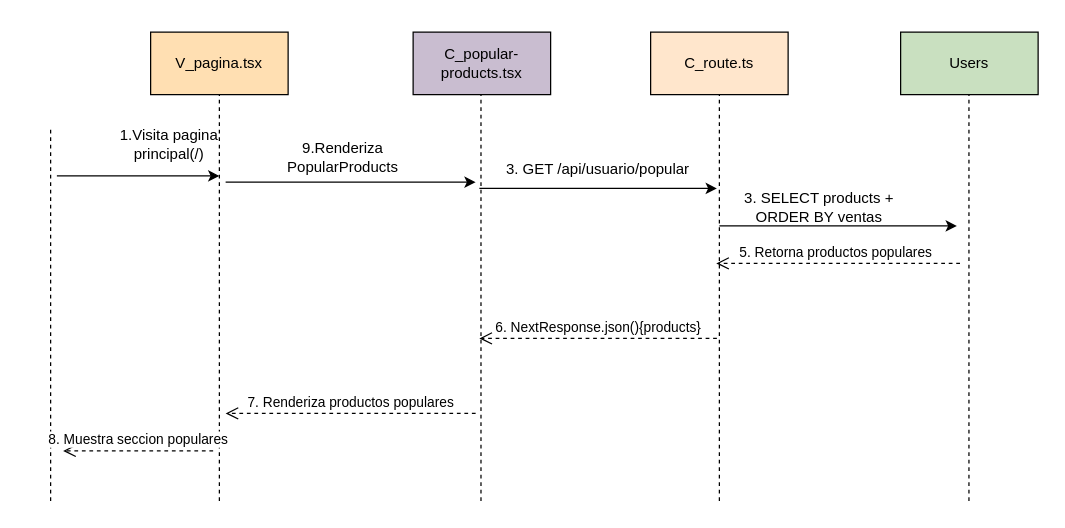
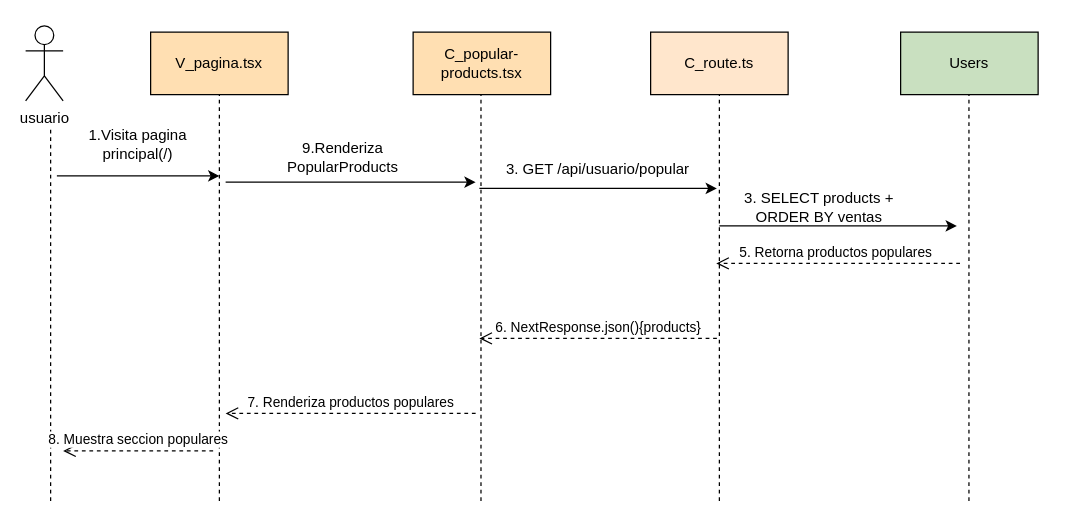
+ <mxCell id="2" value="usuario" style="shape=umlActor;verticalLabelPosition=bottom;verticalAlign=top;html=1;labelPosition=center;align=center;" parent="1" vertex="1"><mxGeometry x="20" y="20" width="30" height="60" as="geometry" /></mxCell>
- <mxCell id="20" value="C_popular-products.tsx" style="html=1;whiteSpace=wrap;fillColor=#C9BDD0;" vertex="1" parent="1"><mxGeometry x="330" y="25" width="110" height="50" as="geometry" /></mxCell>
+ <mxCell id="20" value="C_popular-products.tsx" style="html=1;whiteSpace=wrap;fillColor=#ffdfb2;" vertex="1" parent="1"><mxGeometry x="330" y="25" width="110" height="50" as="geometry" /></mxCell>
- <mxCell id="8" value="1.Visita pagina principal(/)" style="text;html=1;align=center;verticalAlign=middle;whiteSpace=wrap;rounded=0;" parent="1" vertex="1"><mxGeometry x="85" y="100" width="100" height="30" as="geometry" /></mxCell>
+ <mxCell id="8" value="1.Visita pagina principal(/)" style="text;html=1;align=center;verticalAlign=middle;whiteSpace=wrap;rounded=0;" parent="1" vertex="1"><mxGeometry x="60" y="100" width="100" height="30" as="geometry" /></mxCell>
